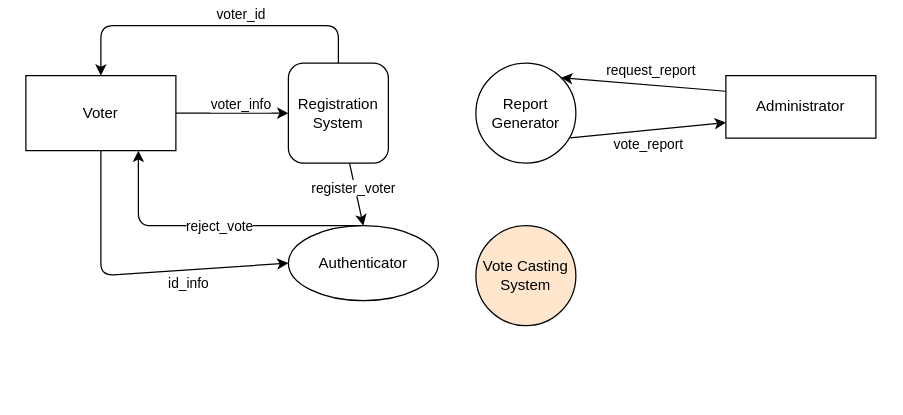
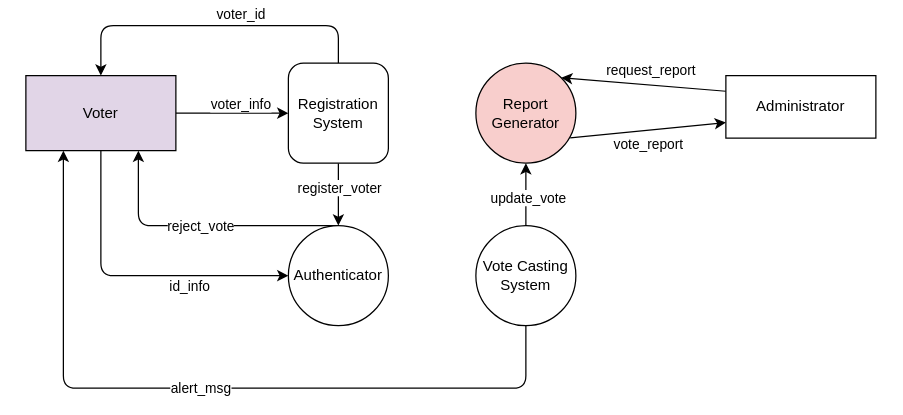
- <mxCell id="6" value="&lt;span style=&quot;font-weight: normal;&quot;&gt;Voter&lt;/span&gt;" style="whiteSpace=wrap;html=1;fontStyle=1" vertex="1" parent="1"><mxGeometry x="20" y="60" width="120" height="60" as="geometry" /></mxCell>
+ <mxCell id="6" value="&lt;span style=&quot;font-weight: normal;&quot;&gt;Voter&lt;/span&gt;" style="whiteSpace=wrap;html=1;fontStyle=1;fillColor=#e1d5e7;" vertex="1" parent="1"><mxGeometry x="20" y="60" width="120" height="60" as="geometry" /></mxCell>
- <mxCell id="25" value="Report&lt;br&gt;Generator" style="ellipse;whiteSpace=wrap;html=1;" vertex="1" parent="1"><mxGeometry x="380" y="50" width="80" height="80" as="geometry" /></mxCell>
+ <mxCell id="25" value="Report&lt;br&gt;Generator" style="ellipse;whiteSpace=wrap;html=1;fillColor=#f8cecc;" vertex="1" parent="1"><mxGeometry x="380" y="50" width="80" height="80" as="geometry" /></mxCell>
+ <mxCell id="22" style="edgeStyle=none;html=1;entryX=0.5;entryY=1;entryDx=0;entryDy=0;" edge="1" parent="1" source="24" target="25"><mxGeometry relative="1" as="geometry"><Array as="points"><mxPoint x="420" y="150" /></Array></mxGeometry></mxCell>
+ <mxCell id="23" value="update_vote" style="edgeLabel;html=1;align=center;verticalAlign=middle;resizable=0;points=[];" vertex="1" connectable="0" parent="22"><mxGeometry x="-0.069" y="-1" relative="1" as="geometry"><mxPoint as="offset" /></mxGeometry></mxCell>
- <mxCell id="21" value="Authenticator" style="ellipse;whiteSpace=wrap;html=1;" vertex="1" parent="1"><mxGeometry x="230" y="180" width="120" height="60" as="geometry" /></mxCell>
+ <mxCell id="21" value="Authenticator" style="ellipse;whiteSpace=wrap;html=1;" vertex="1" parent="1"><mxGeometry x="230" y="180" width="80" height="80" as="geometry" /></mxCell>
- <mxCell id="24" value="Vote Casting&lt;br&gt;System" style="ellipse;whiteSpace=wrap;html=1;fillColor=#ffe6cc;" vertex="1" parent="1"><mxGeometry x="380" y="180" width="80" height="80" as="geometry" /></mxCell>
+ <mxCell id="24" value="Vote Casting&lt;br&gt;System" style="ellipse;whiteSpace=wrap;html=1;" vertex="1" parent="1"><mxGeometry x="380" y="180" width="80" height="80" as="geometry" /></mxCell>
+ <mxCell id="9" style="edgeStyle=none;html=1;entryX=0.25;entryY=1;entryDx=0;entryDy=0;exitX=0.5;exitY=1;exitDx=0;exitDy=0;" edge="1" parent="1" source="24" target="6"><mxGeometry relative="1" as="geometry"><Array as="points"><mxPoint x="420" y="310" /><mxPoint x="50" y="310" /></Array></mxGeometry></mxCell>
+ <mxCell id="10" value="alert_msg" style="edgeLabel;html=1;align=center;verticalAlign=middle;resizable=0;points=[];" vertex="1" connectable="0" parent="9"><mxGeometry x="-0.11" y="-1" relative="1" as="geometry"><mxPoint x="-40" as="offset" /></mxGeometry></mxCell>
